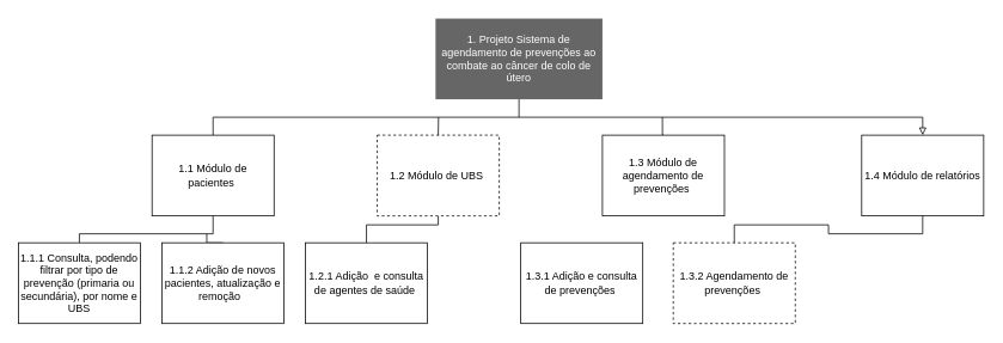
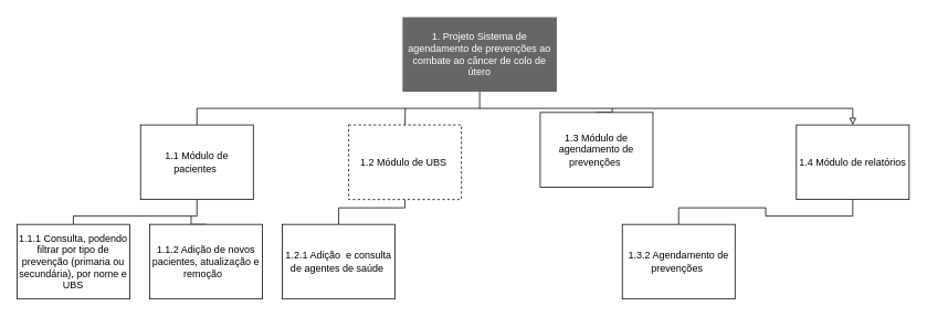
- <mxCell id="11" value="1.3 Módulo de agendamento de prevenções&amp;nbsp;" style="rounded=0;whiteSpace=wrap;html=1;" vertex="1" parent="1"><mxGeometry x="671" y="150" width="136" height="90" as="geometry" /></mxCell>
+ <mxCell id="11" value="1.3 Módulo de agendamento de prevenções&amp;nbsp;" style="rounded=0;whiteSpace=wrap;html=1;" vertex="1" parent="1"><mxGeometry x="651" y="135" width="136" height="90" as="geometry" /></mxCell>
- <mxCell id="17" value="1.3.1 Adição e consulta de prevenções&amp;nbsp;" style="rounded=0;whiteSpace=wrap;html=1;" vertex="1" parent="1"><mxGeometry x="580" y="270" width="136" height="90" as="geometry" /></mxCell>
- <mxCell id="19" value="1.3.2 Agendamento de prevenções&amp;nbsp;" style="rounded=0;whiteSpace=wrap;html=1;dashed=1;" vertex="1" parent="1"><mxGeometry x="750" y="270" width="136" height="90" as="geometry" /></mxCell>
+ <mxCell id="19" value="1.3.2 Agendamento de prevenções&amp;nbsp;" style="rounded=0;whiteSpace=wrap;html=1;" vertex="1" parent="1"><mxGeometry x="750" y="270" width="136" height="90" as="geometry" /></mxCell>
